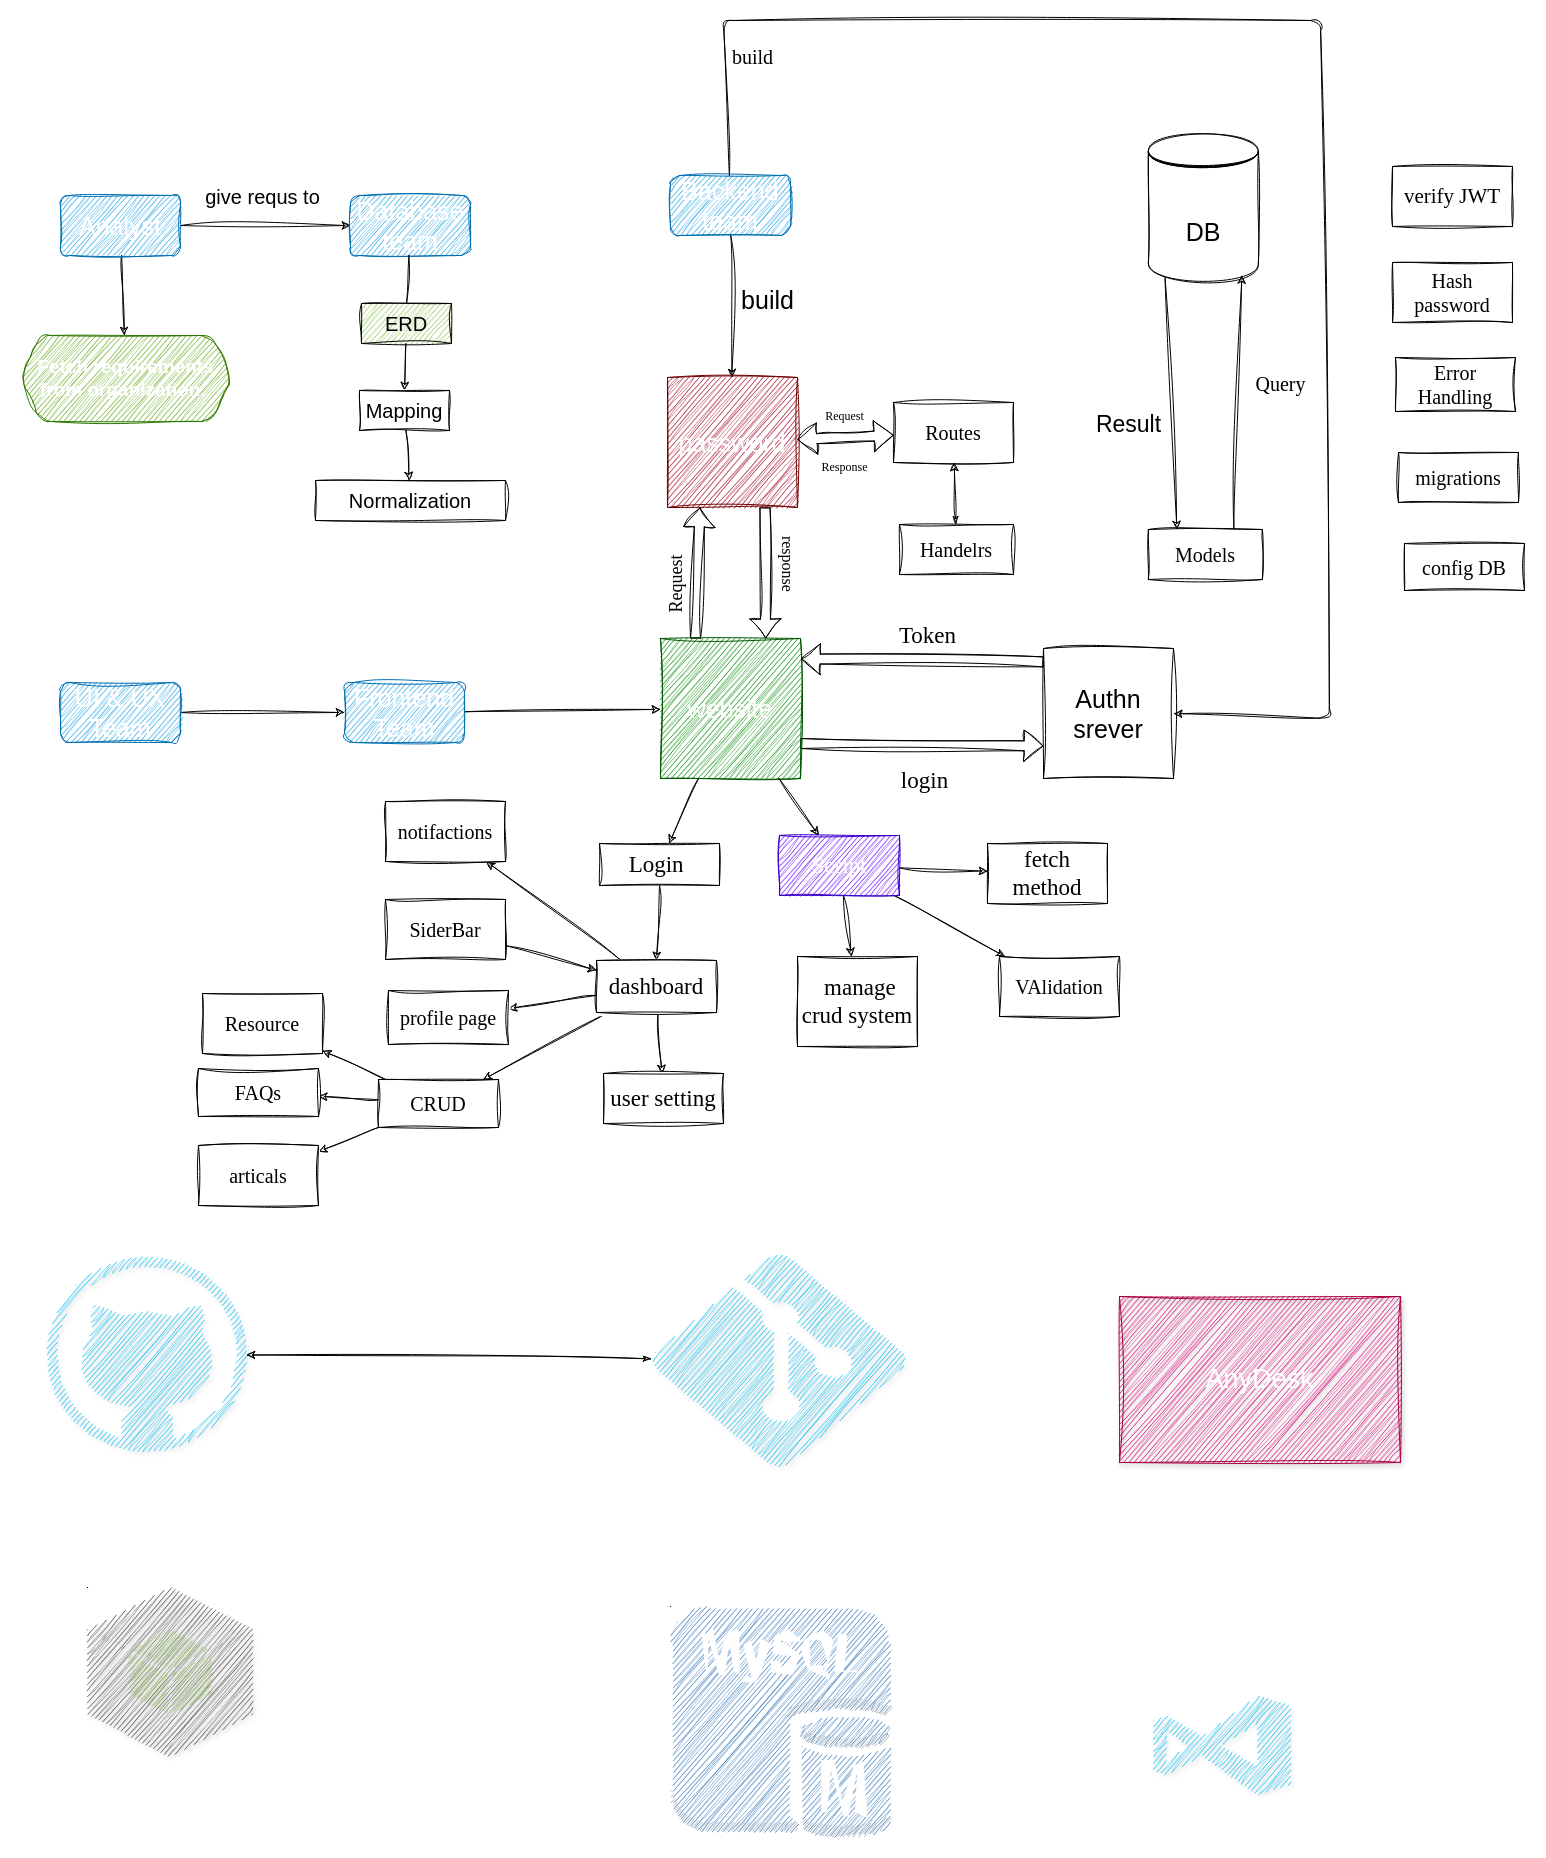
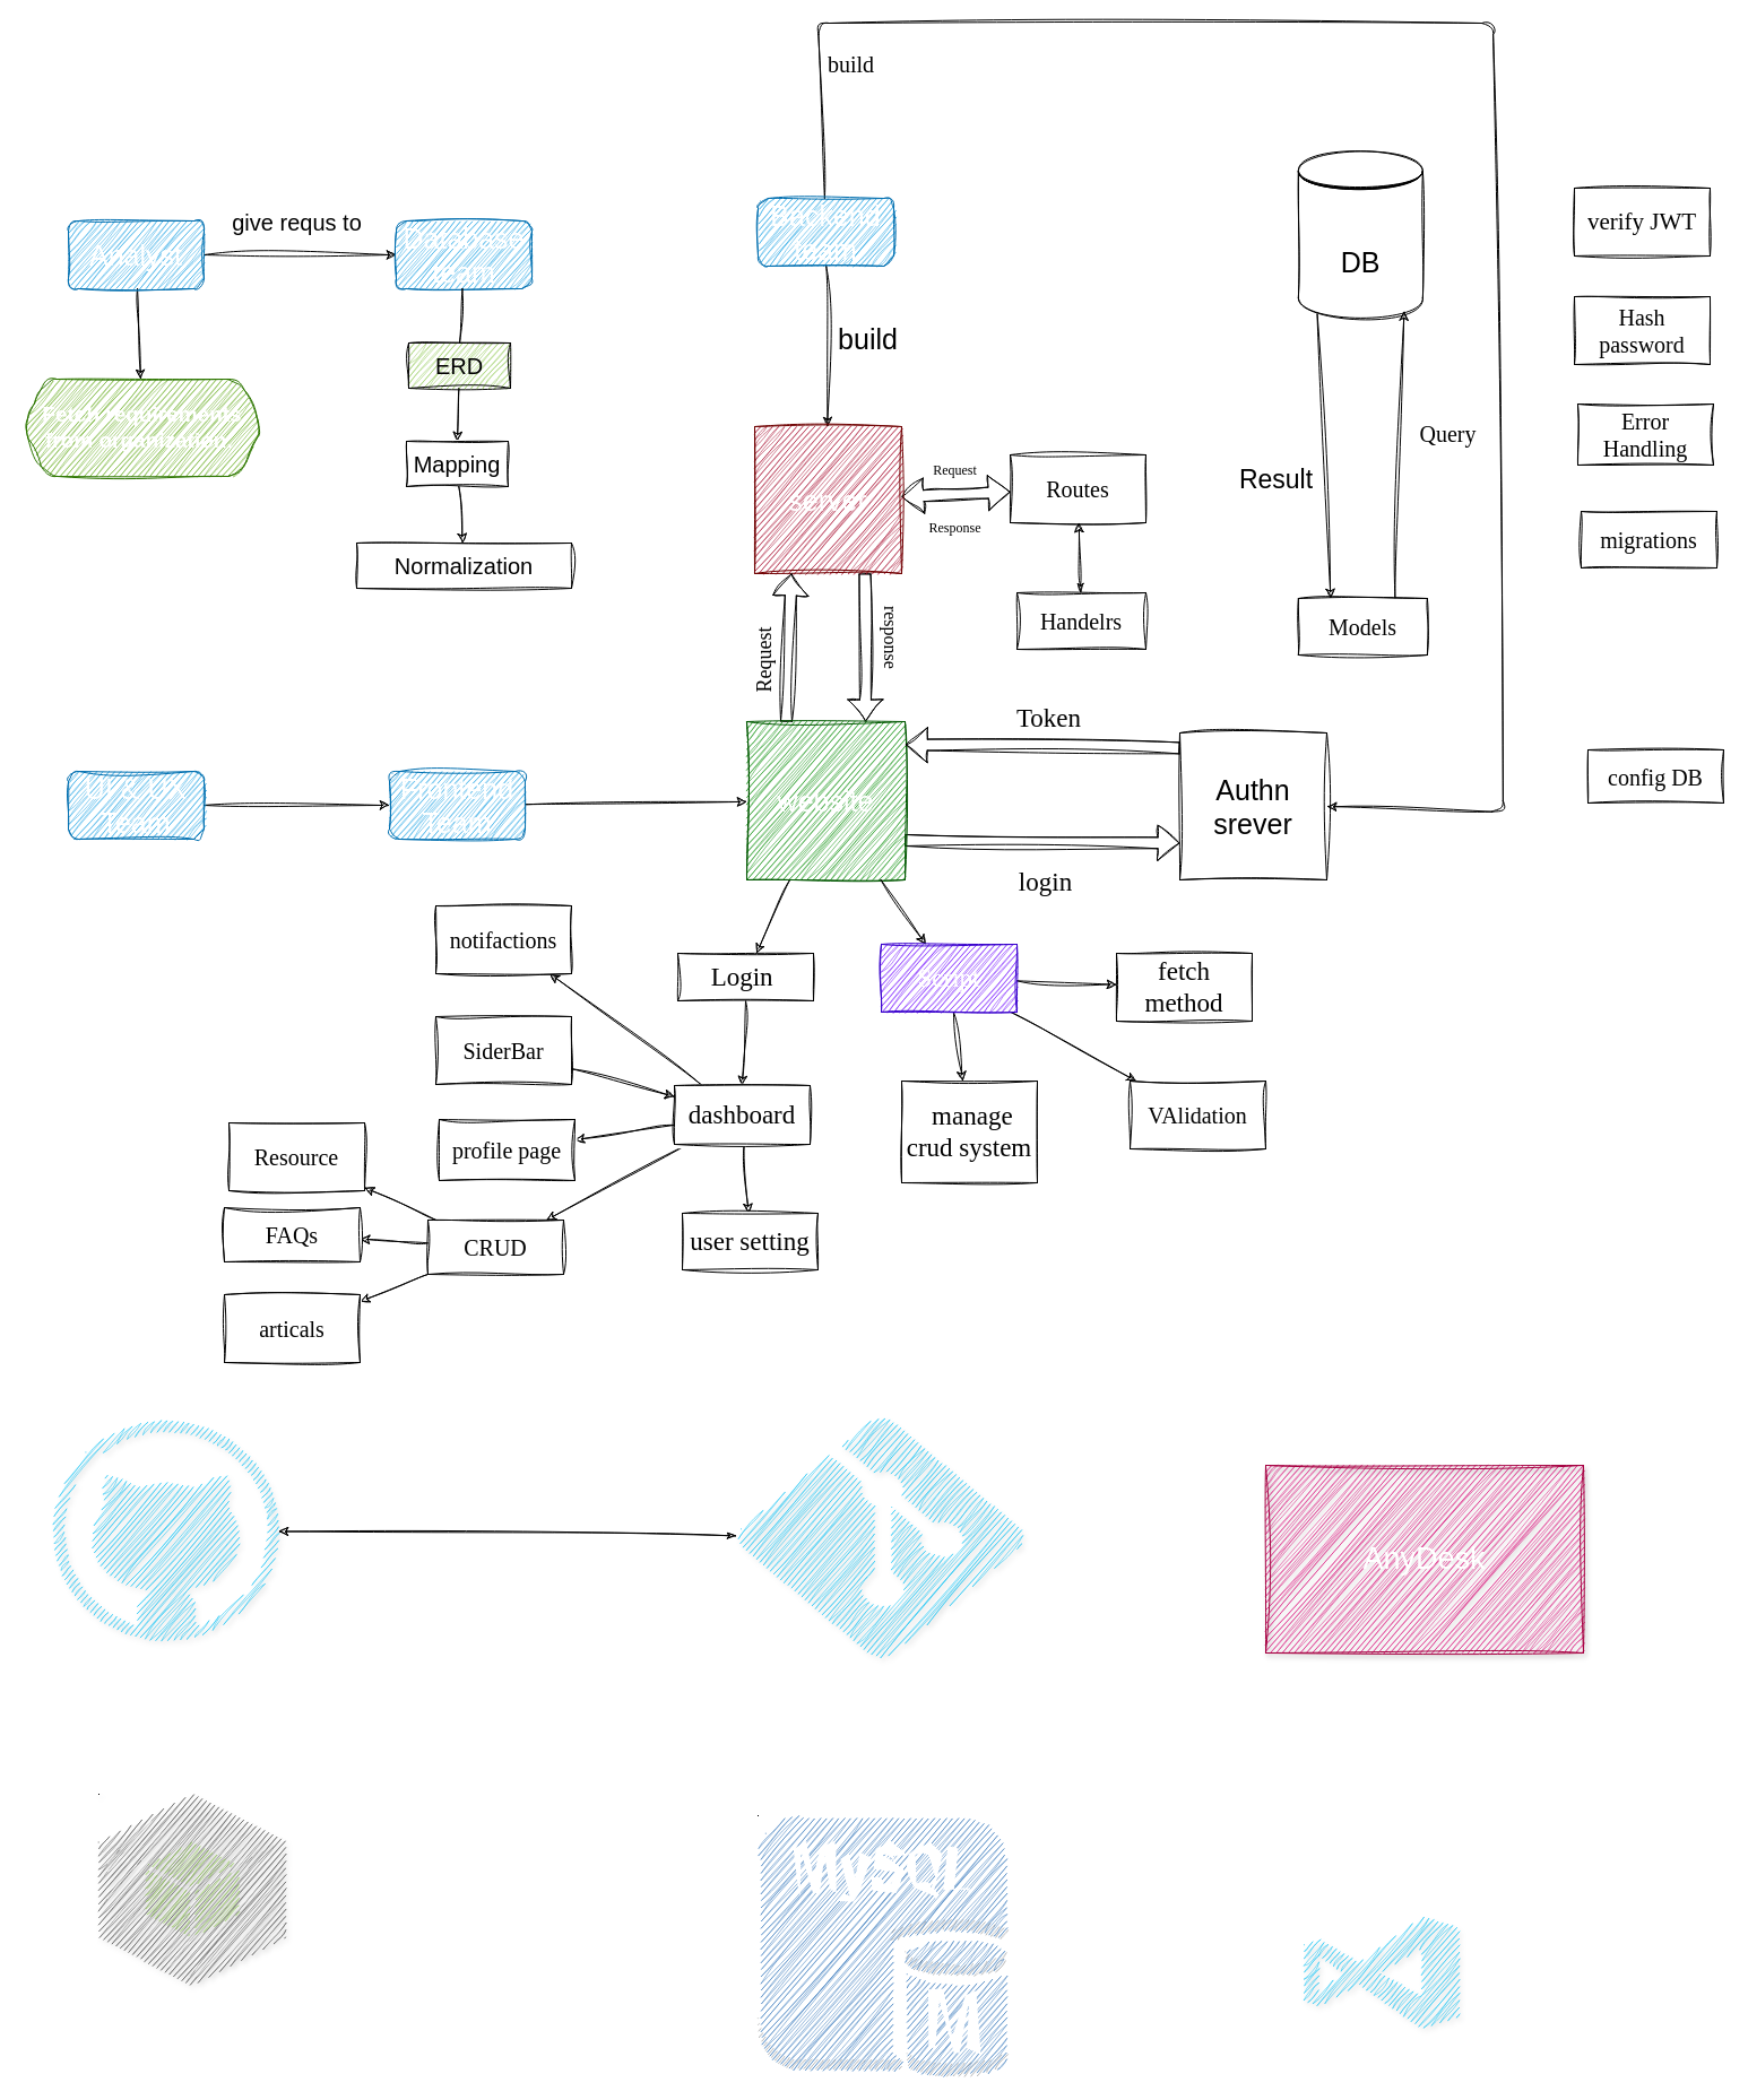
- <mxCell id="23" value="password" style="whiteSpace=wrap;html=1;aspect=fixed;fontSize=25;fillColor=#a20025;fontColor=#ffffff;strokeColor=#6F0000;sketch=1;curveFitting=1;jiggle=2;" parent="1" vertex="1"><mxGeometry x="667" y="377" width="130" height="130" as="geometry" /></mxCell>
+ <mxCell id="23" value="server" style="whiteSpace=wrap;html=1;aspect=fixed;fontSize=25;fillColor=#a20025;fontColor=#ffffff;strokeColor=#6F0000;sketch=1;curveFitting=1;jiggle=2;" parent="1" vertex="1"><mxGeometry x="667" y="377" width="130" height="130" as="geometry" /></mxCell>
- <mxCell id="78" value="config DB" style="rounded=0;whiteSpace=wrap;html=1;hachureGap=4;fontFamily=Architects Daughter;fontSource=https%3A%2F%2Ffonts.googleapis.com%2Fcss%3Ffamily%3DArchitects%2BDaughter;fontSize=20;sketch=1;curveFitting=1;jiggle=2;" parent="1" vertex="1"><mxGeometry x="1404" y="543" width="120" height="47" as="geometry" /></mxCell>
+ <mxCell id="78" value="config DB" style="rounded=0;whiteSpace=wrap;html=1;hachureGap=4;fontFamily=Architects Daughter;fontSource=https%3A%2F%2Ffonts.googleapis.com%2Fcss%3Ffamily%3DArchitects%2BDaughter;fontSize=20;sketch=1;curveFitting=1;jiggle=2;" parent="1" vertex="1"><mxGeometry x="1404" y="663" width="120" height="47" as="geometry" /></mxCell>
